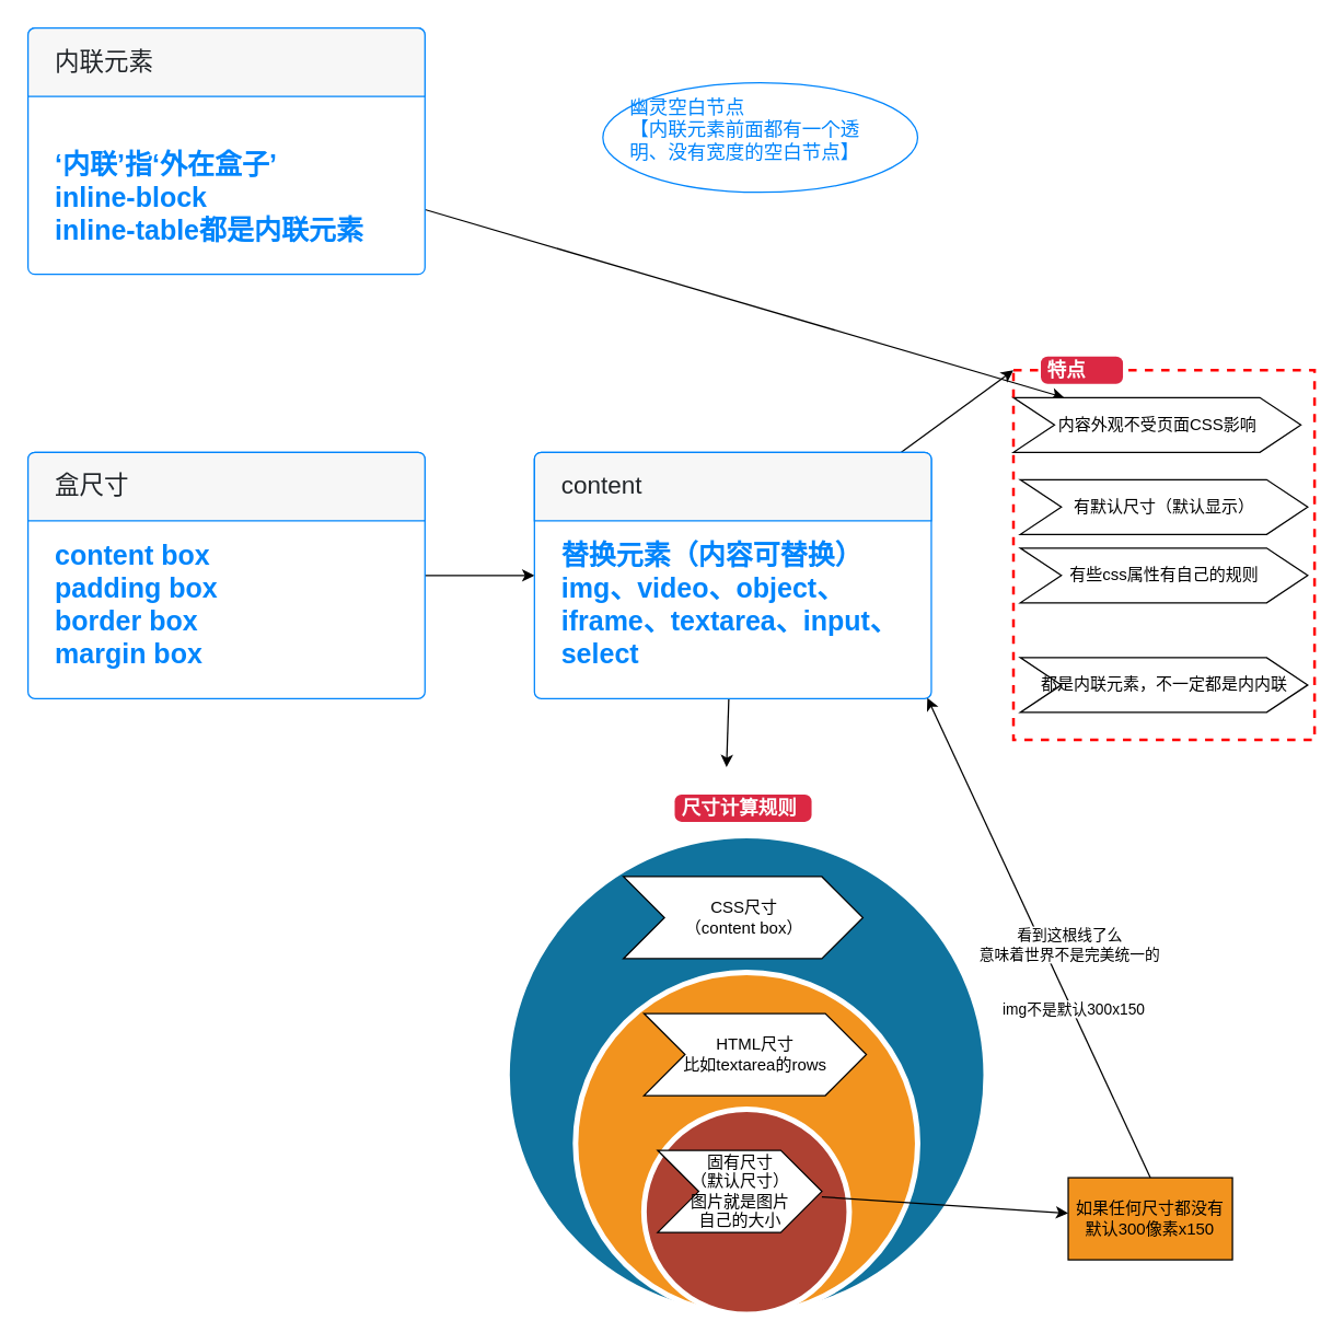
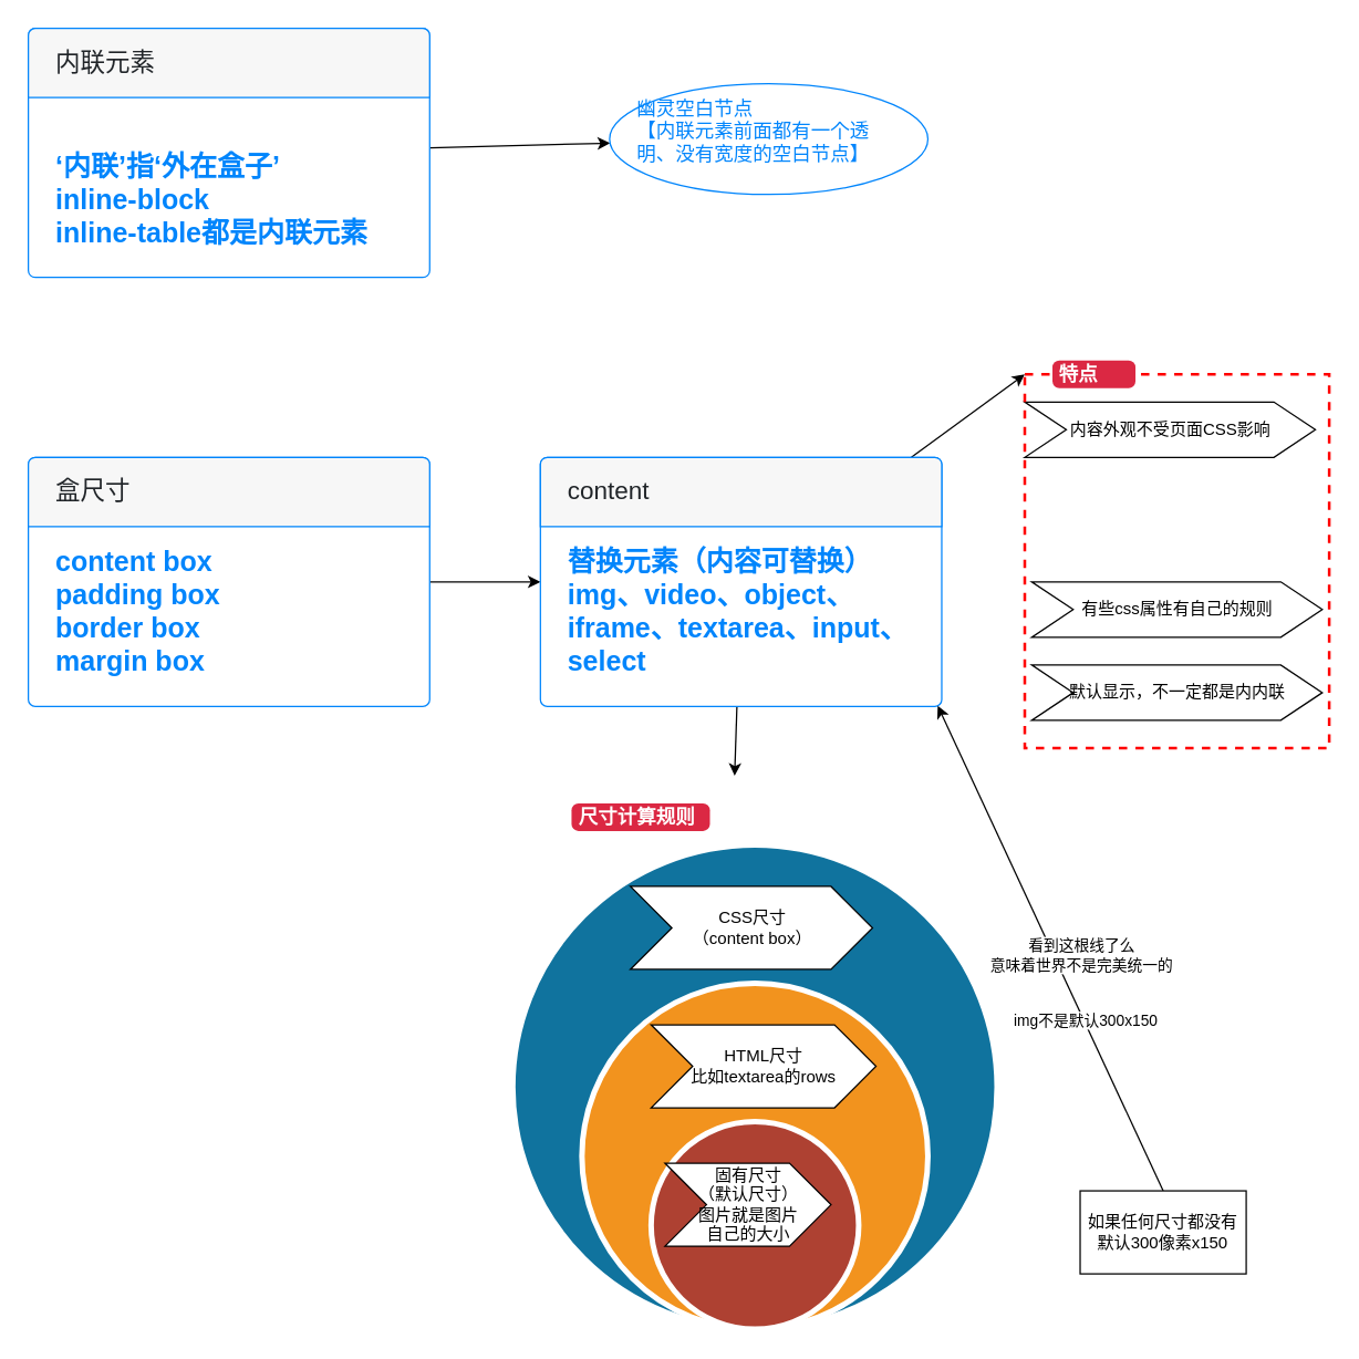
- <mxCell id="2" value="" style="edgeStyle=none;html=1;" edge="1" parent="1" source="3" target="13"><mxGeometry relative="1" as="geometry" /></mxCell>
+ <mxCell id="2" value="" style="edgeStyle=none;html=1;" edge="1" parent="1" source="3" target="5"><mxGeometry relative="1" as="geometry" /></mxCell>
- <mxCell id="14" value="有默认尺寸（默认显示）" style="html=1;shadow=0;dashed=0;align=center;verticalAlign=middle;shape=mxgraph.arrows2.arrow;dy=0;dx=30;notch=30;" vertex="1" parent="1"><mxGeometry x="745" y="350" width="210" height="40" as="geometry" /></mxCell>
- <mxCell id="15" value="有些css属性有自己的规则" style="html=1;shadow=0;dashed=0;align=center;verticalAlign=middle;shape=mxgraph.arrows2.arrow;dy=0;dx=30;notch=30;" vertex="1" parent="1"><mxGeometry x="745" y="400" width="210" height="40" as="geometry" /></mxCell>
+ <mxCell id="15" value="有些css属性有自己的规则" style="html=1;shadow=0;dashed=0;align=center;verticalAlign=middle;shape=mxgraph.arrows2.arrow;dy=0;dx=30;notch=30;" vertex="1" parent="1"><mxGeometry x="745" y="420" width="210" height="40" as="geometry" /></mxCell>
- <mxCell id="18" value="都是内联元素，不一定都是内内联" style="html=1;shadow=0;dashed=0;align=center;verticalAlign=middle;shape=mxgraph.arrows2.arrow;dy=0;dx=30;notch=30;" vertex="1" parent="1"><mxGeometry x="745" y="480" width="210" height="40" as="geometry" /></mxCell>
+ <mxCell id="18" value="默认显示，不一定都是内内联" style="html=1;shadow=0;dashed=0;align=center;verticalAlign=middle;shape=mxgraph.arrows2.arrow;dy=0;dx=30;notch=30;" vertex="1" parent="1"><mxGeometry x="745" y="480" width="210" height="40" as="geometry" /></mxCell>
- <mxCell id="26" value="尺寸计算规则" style="html=1;shadow=0;dashed=0;shape=mxgraph.bootstrap.rrect;rSize=5;strokeColor=none;strokeWidth=1;fillColor=#DB2843;fontColor=#FFFFFF;whiteSpace=wrap;align=left;verticalAlign=middle;spacingLeft=0;fontStyle=1;fontSize=14;spacing=5;" vertex="1" parent="1"><mxGeometry x="492.5" y="580" width="100" height="20" as="geometry" /></mxCell>
+ <mxCell id="26" value="尺寸计算规则" style="html=1;shadow=0;dashed=0;shape=mxgraph.bootstrap.rrect;rSize=5;strokeColor=none;strokeWidth=1;fillColor=#DB2843;fontColor=#FFFFFF;whiteSpace=wrap;align=left;verticalAlign=middle;spacingLeft=0;fontStyle=1;fontSize=14;spacing=5;" vertex="1" parent="1"><mxGeometry x="412.5" y="580" width="100" height="20" as="geometry" /></mxCell>
- <mxCell id="22" value="" style="edgeStyle=none;html=1;" edge="1" parent="1" source="23" target="30"><mxGeometry relative="1" as="geometry" /></mxCell>
- <mxCell id="30" value="如果任何尺寸都没有&lt;br&gt;默认300像素x150" style="whiteSpace=wrap;html=1;shadow=0;dashed=0;fillColor=#f2931e;" vertex="1" parent="1"><mxGeometry x="780" y="860" width="120" height="60" as="geometry" /></mxCell>
+ <mxCell id="30" value="如果任何尺寸都没有&lt;br&gt;默认300像素x150" style="whiteSpace=wrap;html=1;shadow=0;dashed=0;" vertex="1" parent="1"><mxGeometry x="780" y="860" width="120" height="60" as="geometry" /></mxCell>
